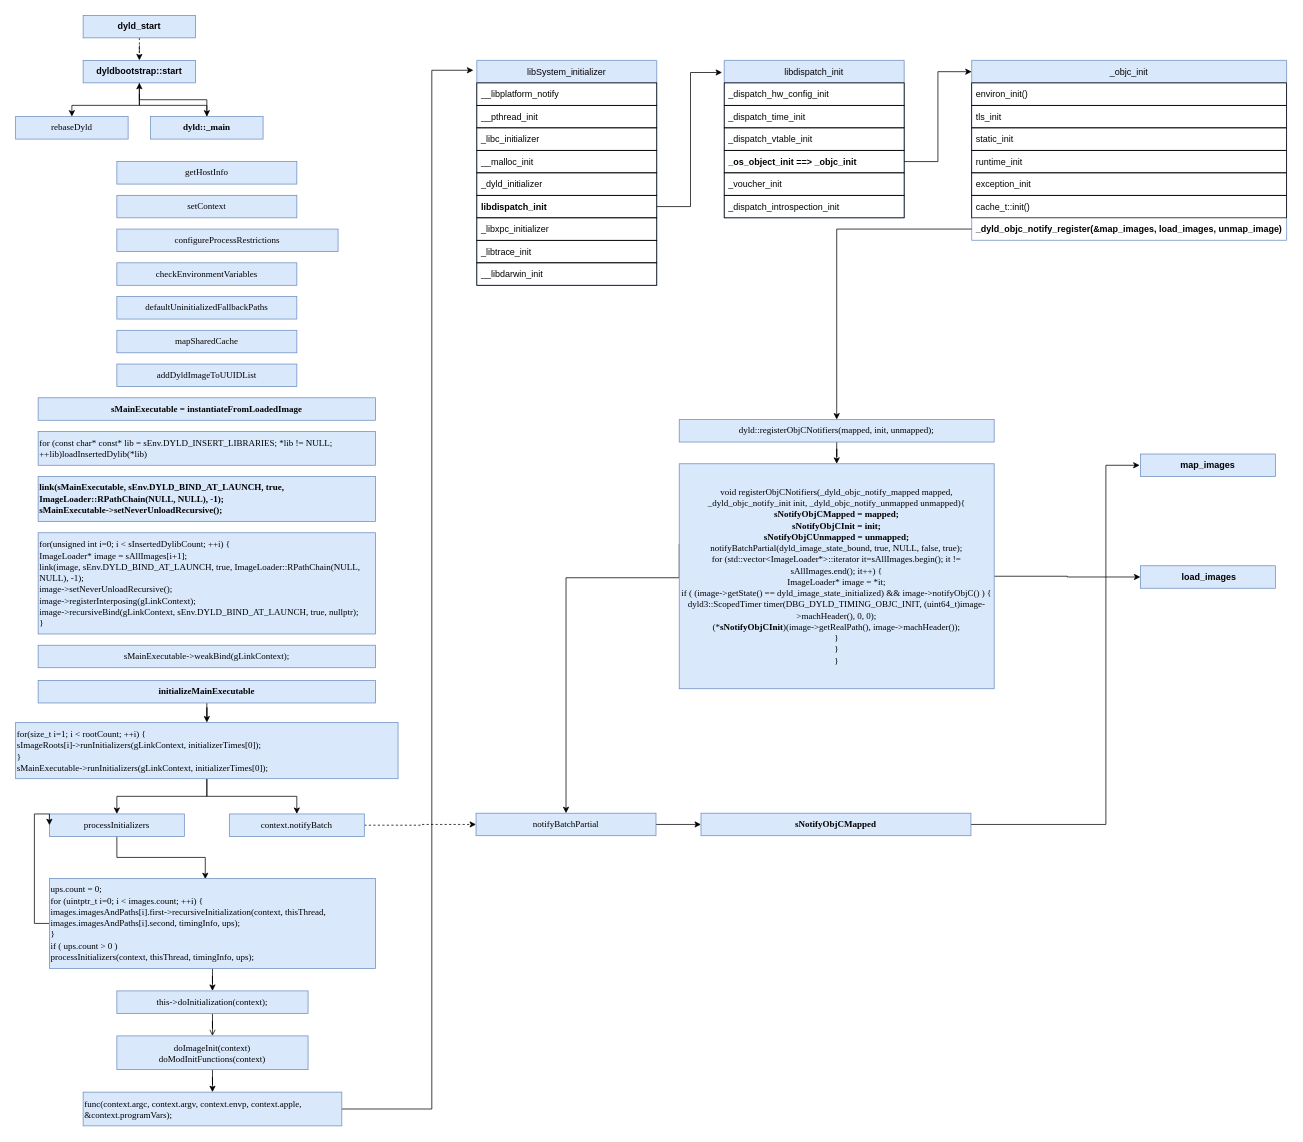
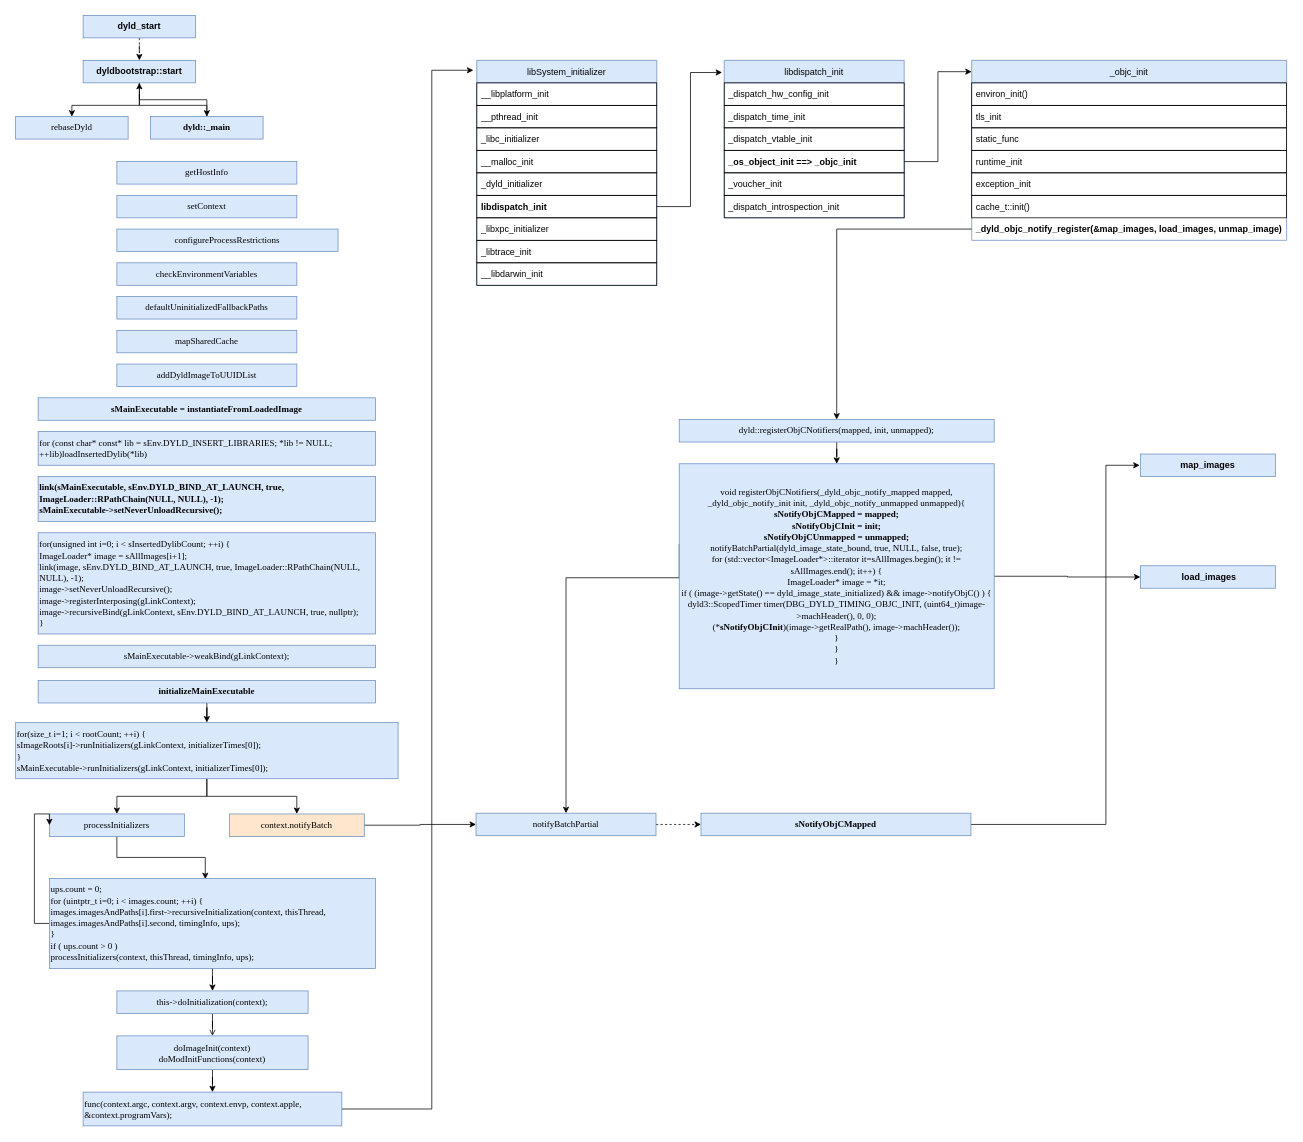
- <mxCell id="58" value="__libplatform_notify" style="text;strokeColor=default;fillColor=none;align=left;verticalAlign=middle;spacingLeft=4;spacingRight=4;overflow=hidden;points=[[0,0.5],[1,0.5]];portConstraint=eastwest;rotatable=0;labelBackgroundColor=none;fontColor=#000000;" vertex="1" parent="57"><mxGeometry y="30" width="240" height="30" as="geometry" /></mxCell>
+ <mxCell id="58" value="__libplatform_init" style="text;strokeColor=default;fillColor=none;align=left;verticalAlign=middle;spacingLeft=4;spacingRight=4;overflow=hidden;points=[[0,0.5],[1,0.5]];portConstraint=eastwest;rotatable=0;labelBackgroundColor=none;fontColor=#000000;" vertex="1" parent="57"><mxGeometry y="30" width="240" height="30" as="geometry" /></mxCell>
- <mxCell id="45" value="static_init" style="text;strokeColor=default;fillColor=none;align=left;verticalAlign=middle;spacingLeft=4;spacingRight=4;overflow=hidden;points=[[0,0.5],[1,0.5]];portConstraint=eastwest;rotatable=0;labelBackgroundColor=none;fontColor=#000000;" vertex="1" parent="42"><mxGeometry y="90" width="420" height="30" as="geometry" /></mxCell>
+ <mxCell id="45" value="static_func" style="text;strokeColor=default;fillColor=none;align=left;verticalAlign=middle;spacingLeft=4;spacingRight=4;overflow=hidden;points=[[0,0.5],[1,0.5]];portConstraint=eastwest;rotatable=0;labelBackgroundColor=none;fontColor=#000000;" vertex="1" parent="42"><mxGeometry y="90" width="420" height="30" as="geometry" /></mxCell>
- <mxCell id="30" value="&lt;p class=&quot;p1&quot; style=&quot;margin: 0px ; font-stretch: normal ; line-height: normal ; font-family: &amp;quot;menlo&amp;quot;&quot;&gt;&lt;span class=&quot;s1&quot;&gt;context.&lt;/span&gt;&lt;span&gt;notifyBatch&lt;/span&gt;&lt;br&gt;&lt;/p&gt;" style="rounded=0;html=1;fillColor=#dae8fc;strokeColor=#6c8ebf;fontColor=#000000;labelBackgroundColor=none;whiteSpace=wrap;align=center;fontStyle=0" vertex="1" parent="1"><mxGeometry x="305" y="1085" width="180" height="30" as="geometry" /></mxCell>
+ <mxCell id="30" value="&lt;p class=&quot;p1&quot; style=&quot;margin: 0px ; font-stretch: normal ; line-height: normal ; font-family: &amp;quot;menlo&amp;quot;&quot;&gt;&lt;span class=&quot;s1&quot;&gt;context.&lt;/span&gt;&lt;span&gt;notifyBatch&lt;/span&gt;&lt;br&gt;&lt;/p&gt;" style="rounded=0;html=1;fillColor=#ffe6cc;strokeColor=#6c8ebf;fontColor=#000000;labelBackgroundColor=none;whiteSpace=wrap;align=center;fontStyle=0;" vertex="1" parent="1"><mxGeometry x="305" y="1085" width="180" height="30" as="geometry" /></mxCell>
- <mxCell id="29" style="edgeStyle=orthogonalEdgeStyle;rounded=0;orthogonalLoop=1;jettySize=auto;html=1;entryX=0;entryY=0.5;entryDx=0;entryDy=0;labelBackgroundColor=none;fontColor=#000000;dashed=1;" edge="1" parent="1" source="30" target="35"><mxGeometry relative="1" as="geometry" /></mxCell>
+ <mxCell id="29" style="edgeStyle=orthogonalEdgeStyle;rounded=0;orthogonalLoop=1;jettySize=auto;html=1;entryX=0;entryY=0.5;entryDx=0;entryDy=0;labelBackgroundColor=none;fontColor=#000000;" edge="1" parent="1" source="30" target="35"><mxGeometry relative="1" as="geometry" /></mxCell>
- <mxCell id="34" style="edgeStyle=orthogonalEdgeStyle;rounded=0;orthogonalLoop=1;jettySize=auto;html=1;entryX=0;entryY=0.5;entryDx=0;entryDy=0;labelBackgroundColor=none;fontColor=#000000;" edge="1" parent="1" source="35" target="70"><mxGeometry relative="1" as="geometry" /></mxCell>
+ <mxCell id="34" style="edgeStyle=orthogonalEdgeStyle;rounded=0;orthogonalLoop=1;jettySize=auto;html=1;entryX=0;entryY=0.5;entryDx=0;entryDy=0;labelBackgroundColor=none;fontColor=#000000;dashed=1;" edge="1" parent="1" source="35" target="70"><mxGeometry relative="1" as="geometry" /></mxCell>
